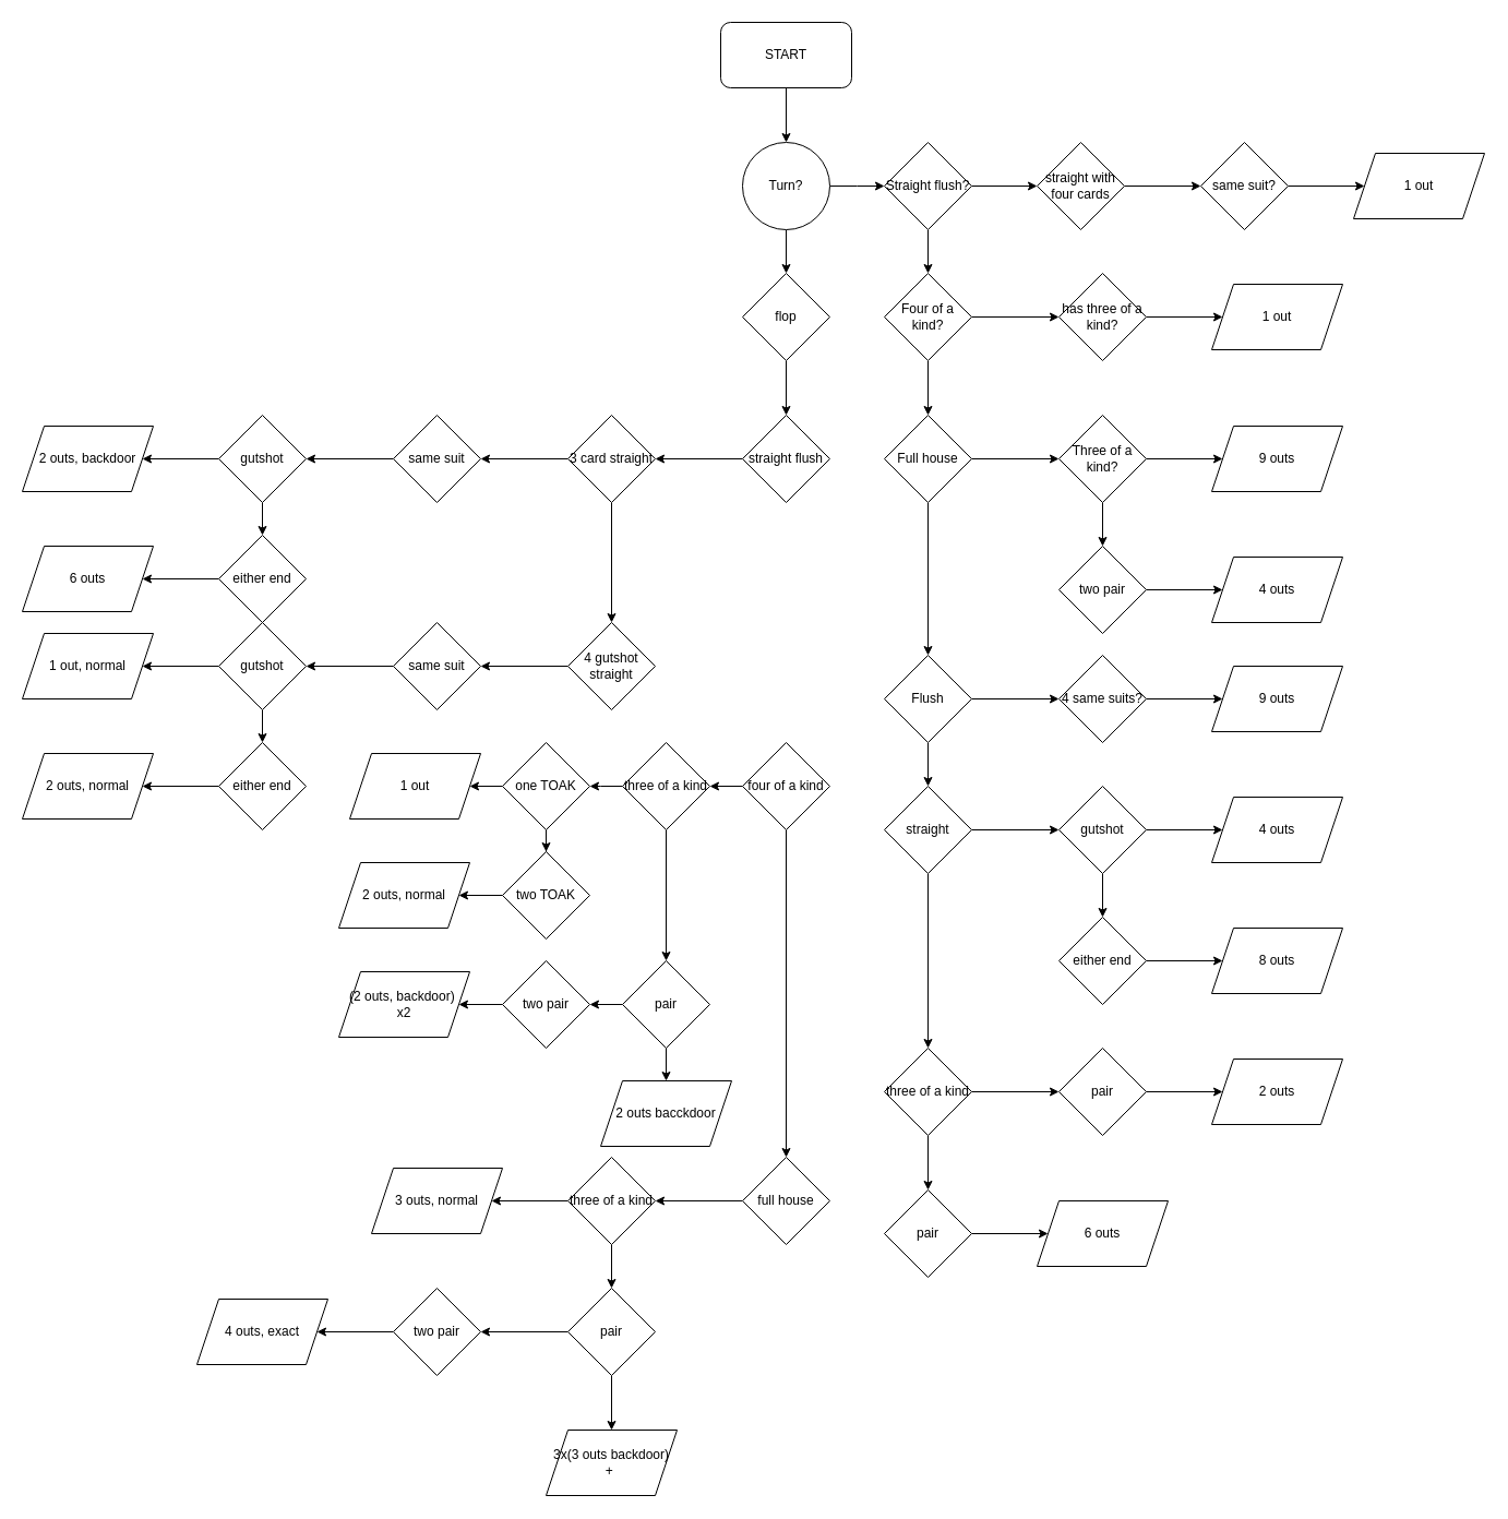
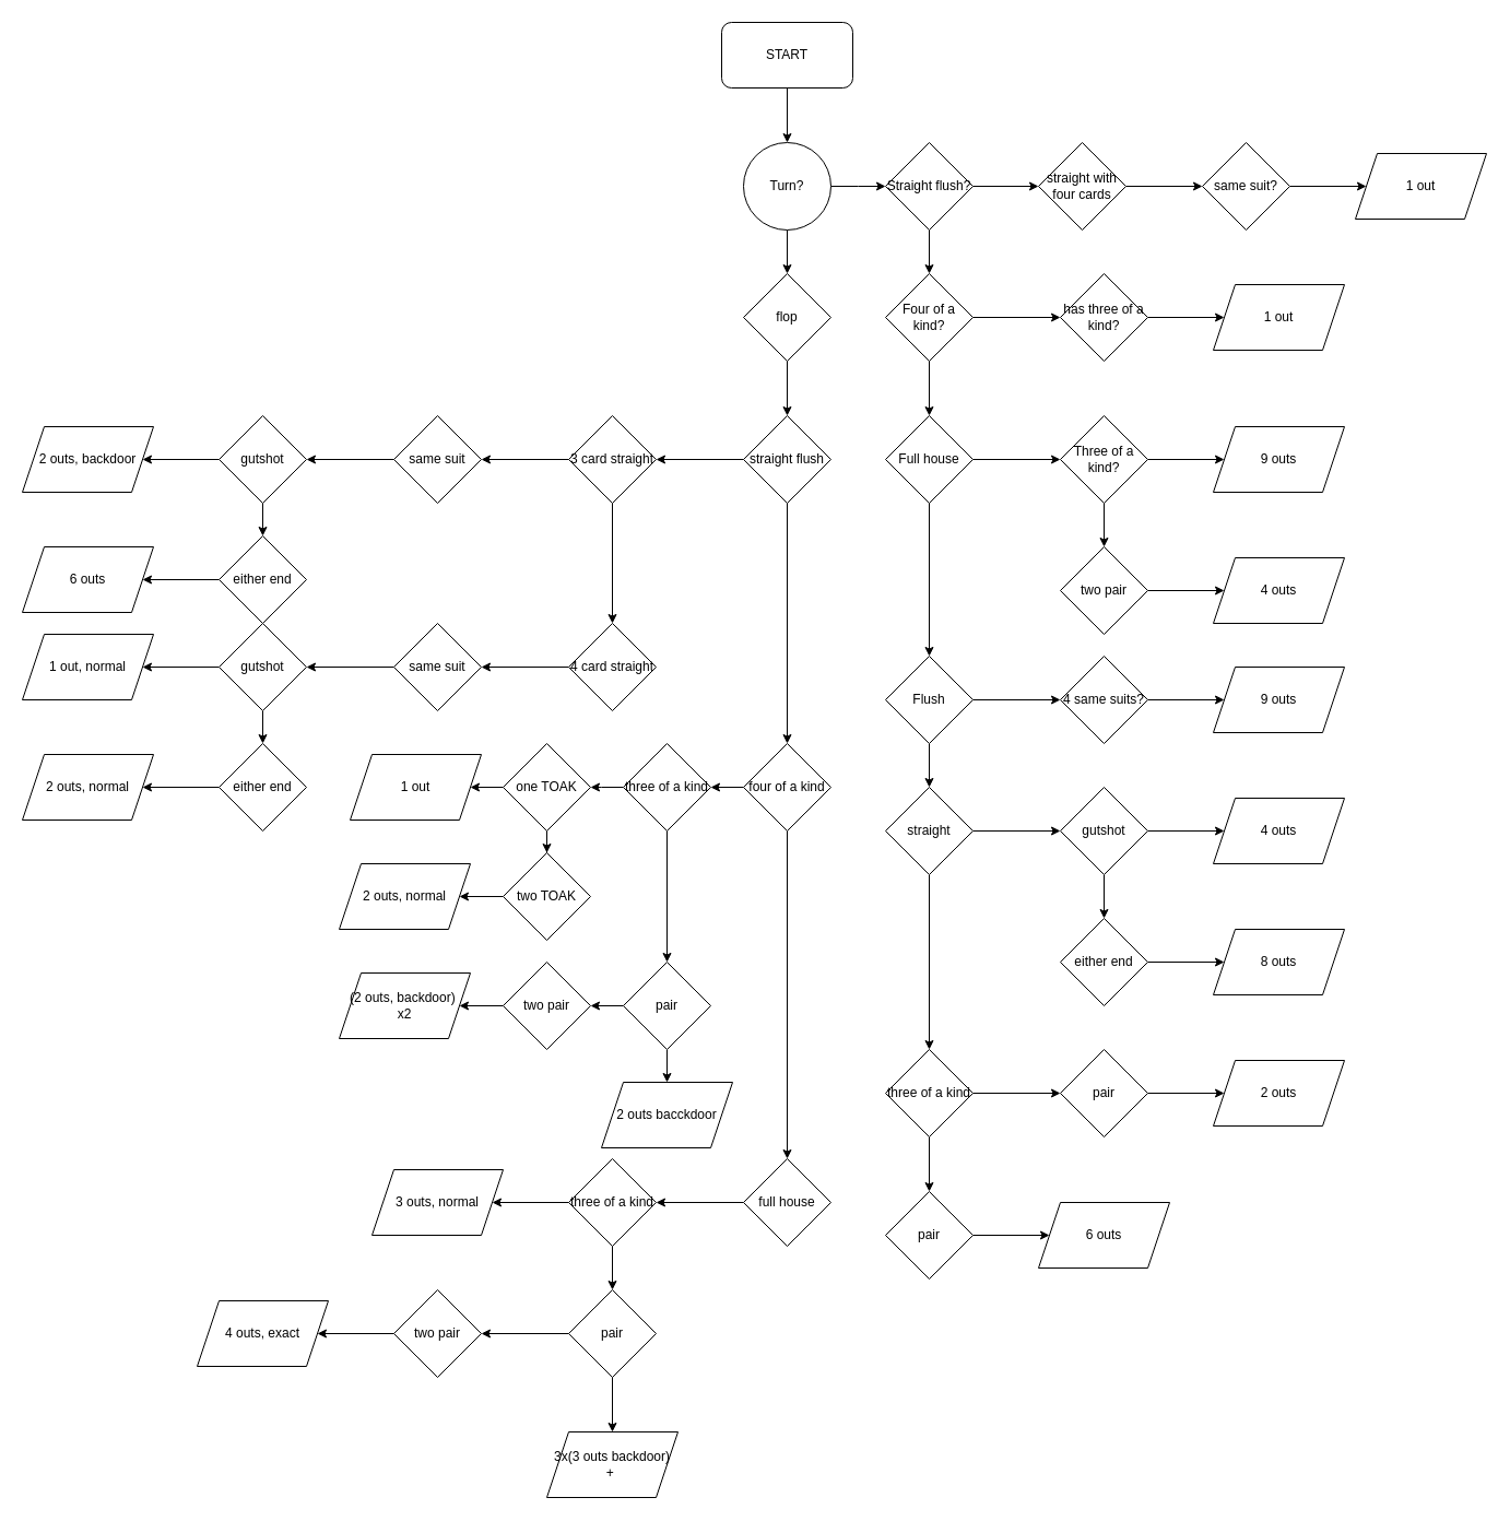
+ <mxCell id="59" style="edgeStyle=orthogonalEdgeStyle;rounded=0;orthogonalLoop=1;jettySize=auto;html=1;exitX=0.5;exitY=1;exitDx=0;exitDy=0;entryX=0.5;entryY=0;entryDx=0;entryDy=0;" edge="1" parent="1" source="60" target="86"><mxGeometry relative="1" as="geometry" /></mxCell>
- <mxCell id="74" value="4 gutshot straight" style="rhombus;whiteSpace=wrap;html=1;" vertex="1" parent="1"><mxGeometry x="520" y="570" width="80" height="80" as="geometry" /></mxCell>
+ <mxCell id="74" value="4 card straight" style="rhombus;whiteSpace=wrap;html=1;" vertex="1" parent="1"><mxGeometry x="520" y="570" width="80" height="80" as="geometry" /></mxCell>
